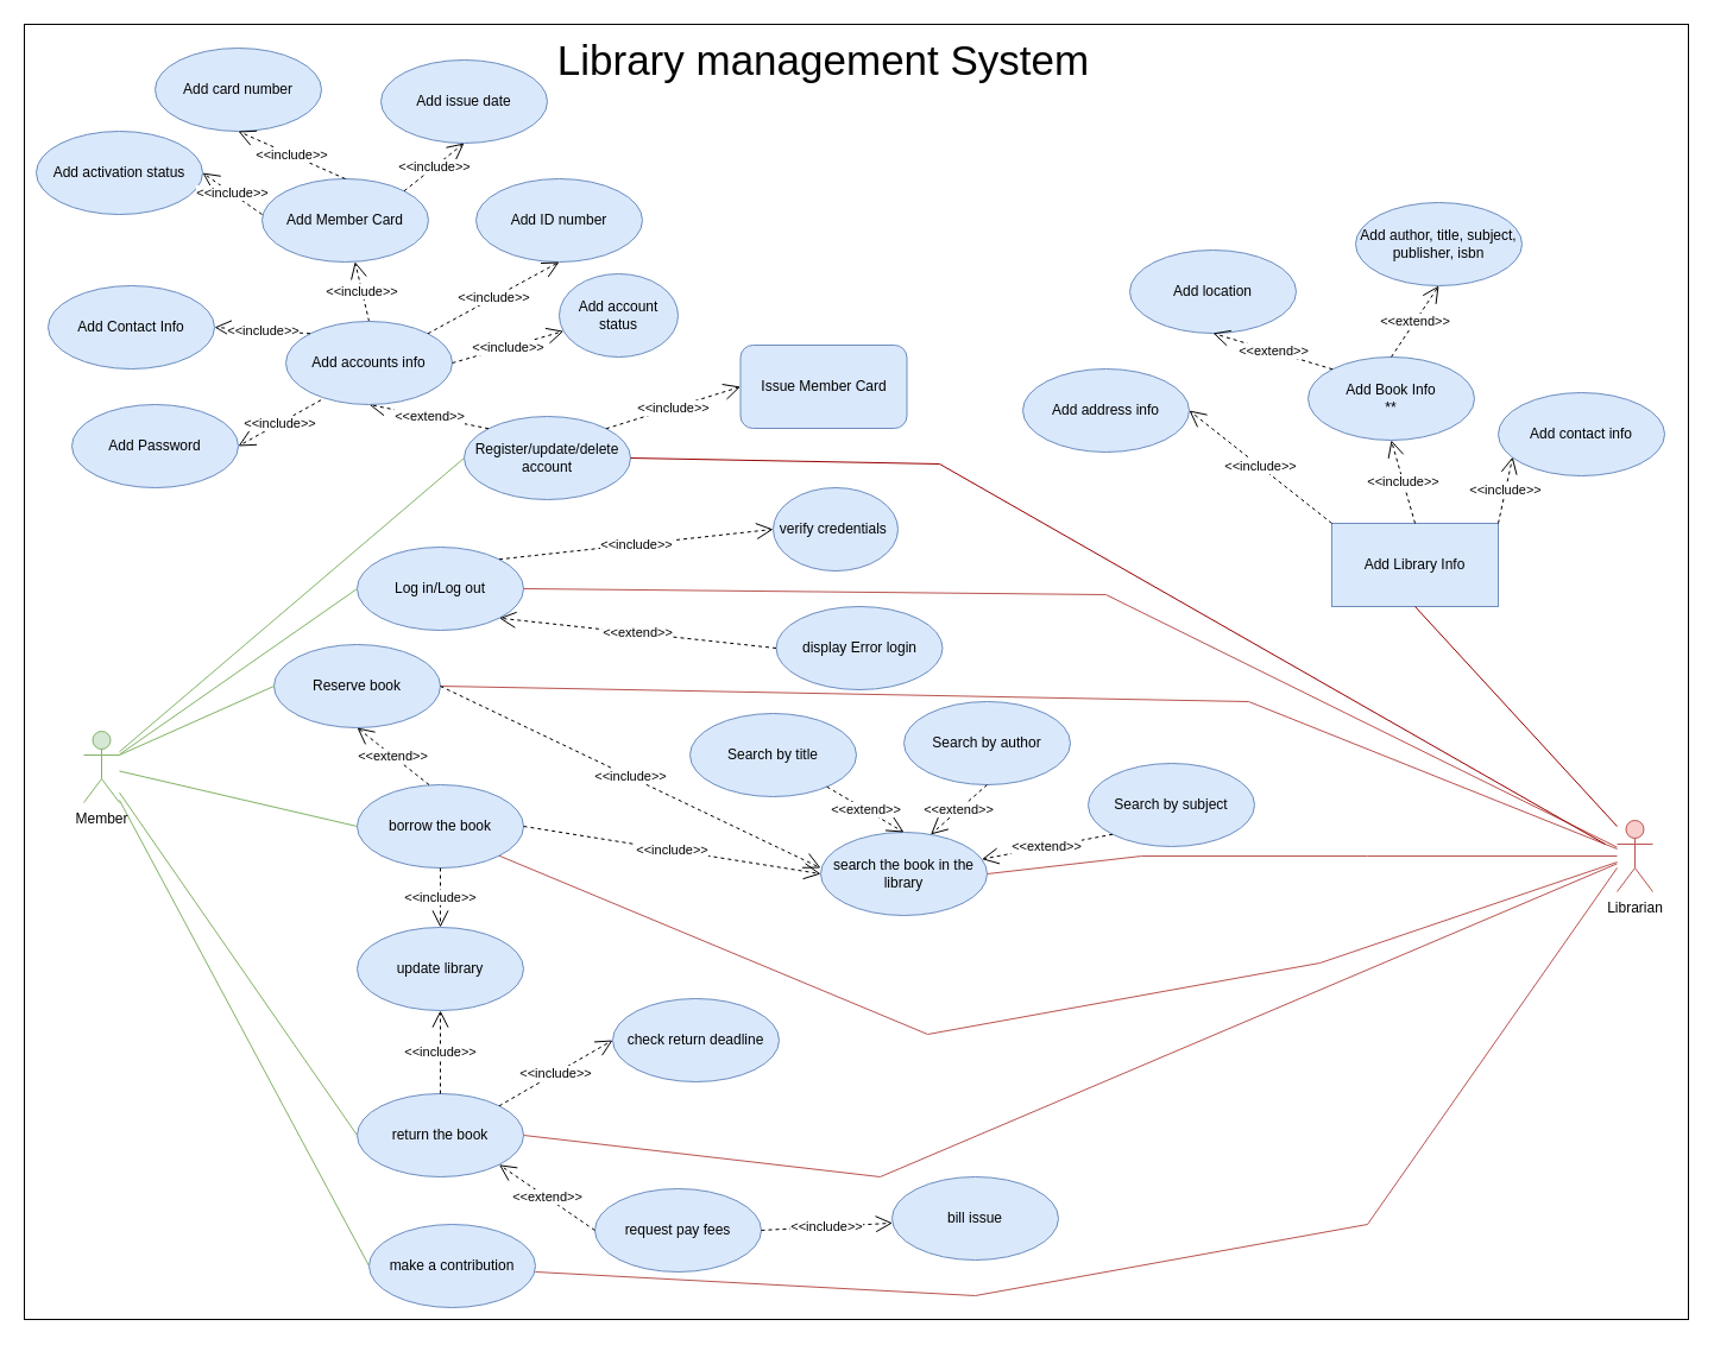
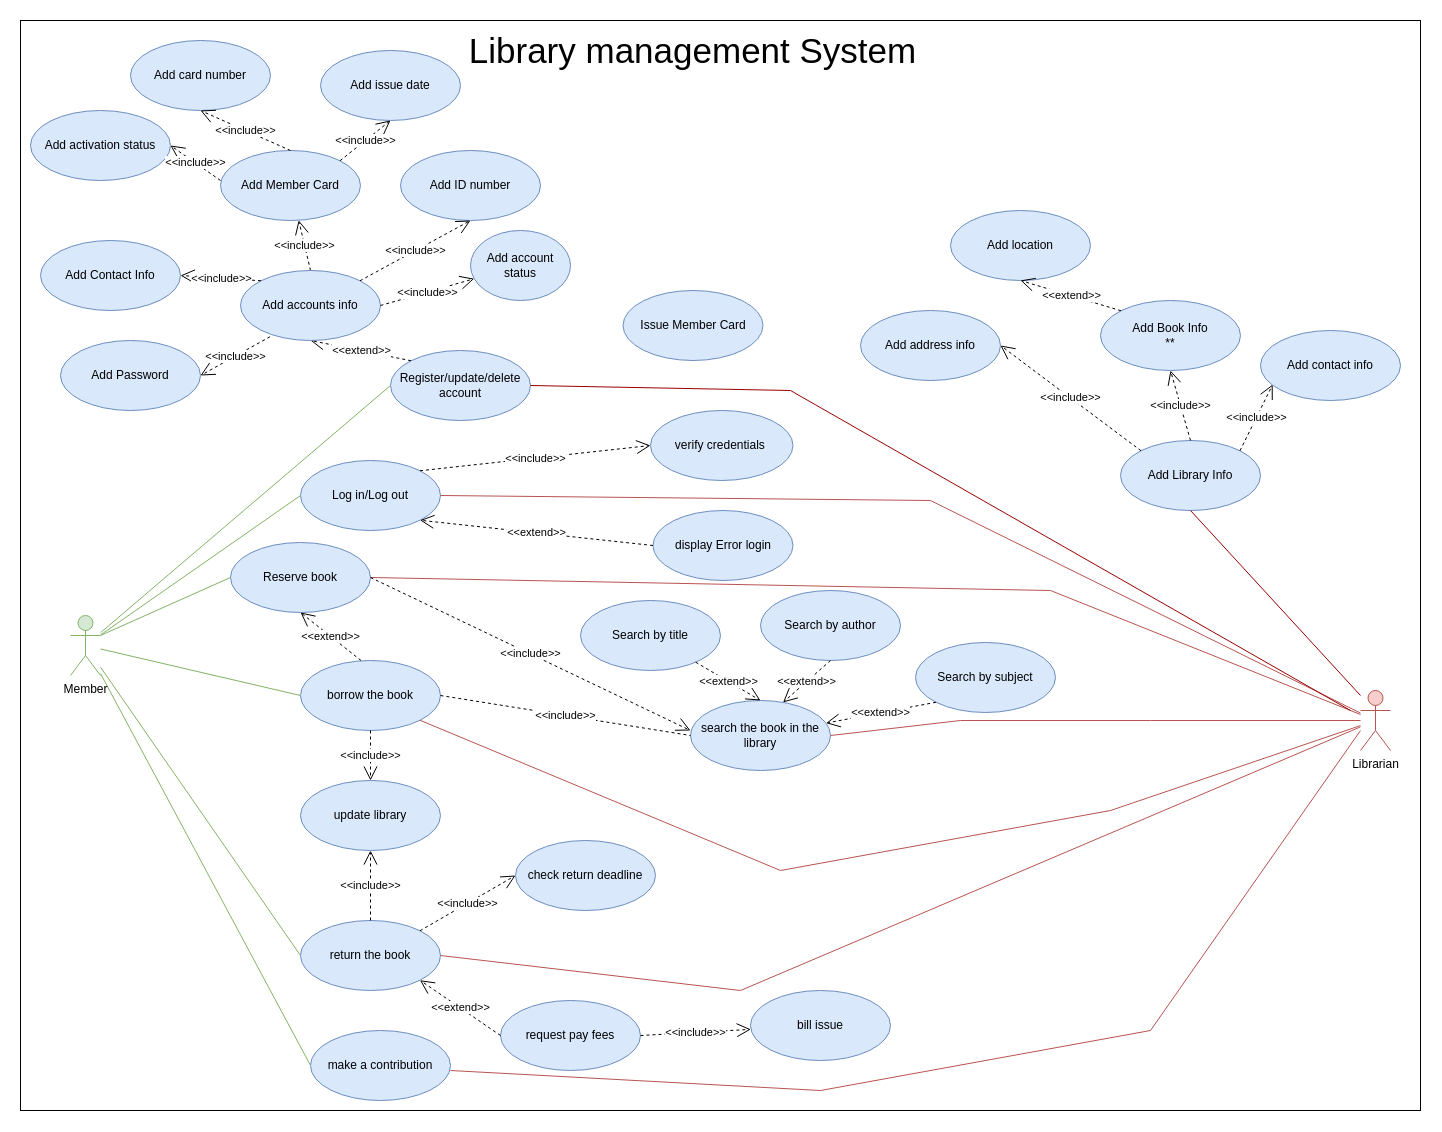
- <mxCell id="50" value="Add author, title, subject, publisher, isbn" style="ellipse;whiteSpace=wrap;html=1;fillColor=#dae8fc;strokeColor=#6c8ebf;" vertex="1" parent="1"><mxGeometry x="1140" y="170" width="140" height="70" as="geometry" /></mxCell>
- <mxCell id="52" value="&amp;lt;&amp;lt;extend&amp;gt;&amp;gt;" style="endArrow=open;endSize=12;dashed=1;html=1;strokeColor=#000000;exitX=0.5;exitY=0;exitDx=0;exitDy=0;entryX=0.5;entryY=1;entryDx=0;entryDy=0;" edge="1" parent="1" source="48" target="50"><mxGeometry width="160" relative="1" as="geometry"><mxPoint x="1195" y="520" as="sourcePoint" /><mxPoint x="1295" y="500" as="targetPoint" /></mxGeometry></mxCell>
- <mxCell id="33" value="Issue Member Card" style="whiteSpace=wrap;html=1;fillColor=#dae8fc;strokeColor=#6c8ebf;rounded=1;" vertex="1" parent="1"><mxGeometry x="622.5" y="290" width="140" height="70" as="geometry" /></mxCell>
+ <mxCell id="33" value="Issue Member Card" style="ellipse;whiteSpace=wrap;html=1;fillColor=#dae8fc;strokeColor=#6c8ebf;" vertex="1" parent="1"><mxGeometry x="622.5" y="290" width="140" height="70" as="geometry" /></mxCell>
- <mxCell id="34" value="&amp;lt;&amp;lt;include&amp;gt;&amp;gt;" style="endArrow=open;endSize=12;dashed=1;html=1;strokeColor=#000000;exitX=1;exitY=0;exitDx=0;exitDy=0;entryX=0;entryY=0.5;entryDx=0;entryDy=0;" edge="1" parent="1" source="3" target="33"><mxGeometry width="160" relative="1" as="geometry"><mxPoint x="490" y="535" as="sourcePoint" /><mxPoint x="660" y="465" as="targetPoint" /></mxGeometry></mxCell>
- <mxCell id="15" value="verify credentials&amp;nbsp;" style="ellipse;whiteSpace=wrap;html=1;fillColor=#dae8fc;strokeColor=#6c8ebf;" vertex="1" parent="1"><mxGeometry x="650" y="410" width="105" height="70" as="geometry" /></mxCell>
+ <mxCell id="15" value="verify credentials&amp;nbsp;" style="ellipse;whiteSpace=wrap;html=1;fillColor=#dae8fc;strokeColor=#6c8ebf;" vertex="1" parent="1"><mxGeometry x="650" y="410" width="142.5" height="70" as="geometry" /></mxCell>
- <mxCell id="47" value="Add Library Info" style="whiteSpace=wrap;html=1;fillColor=#dae8fc;strokeColor=#6c8ebf;rounded=0;" vertex="1" parent="1"><mxGeometry x="1120" y="440" width="140" height="70" as="geometry" /></mxCell>
+ <mxCell id="47" value="Add Library Info" style="ellipse;whiteSpace=wrap;html=1;fillColor=#dae8fc;strokeColor=#6c8ebf;" vertex="1" parent="1"><mxGeometry x="1120" y="440" width="140" height="70" as="geometry" /></mxCell>
- <mxCell id="19" value="&amp;lt;&amp;lt;include&amp;gt;&amp;gt;" style="endArrow=open;endSize=12;dashed=1;html=1;strokeColor=#000000;exitX=1;exitY=0.5;exitDx=0;exitDy=0;entryX=0;entryY=0.5;entryDx=0;entryDy=0;" edge="1" parent="1" source="11" target="14"><mxGeometry width="160" relative="1" as="geometry"><mxPoint x="490" y="535" as="sourcePoint" /><mxPoint x="590" y="505" as="targetPoint" /></mxGeometry></mxCell>
+ <mxCell id="19" value="&amp;lt;&amp;lt;include&amp;gt;&amp;gt;" style="endArrow=none;endSize=12;dashed=1;html=1;strokeColor=#000000;exitX=1;exitY=0.5;exitDx=0;exitDy=0;entryX=0;entryY=0.5;entryDx=0;entryDy=0;" edge="1" parent="1" source="11" target="14"><mxGeometry width="160" relative="1" as="geometry"><mxPoint x="490" y="535" as="sourcePoint" /><mxPoint x="590" y="505" as="targetPoint" /></mxGeometry></mxCell>
